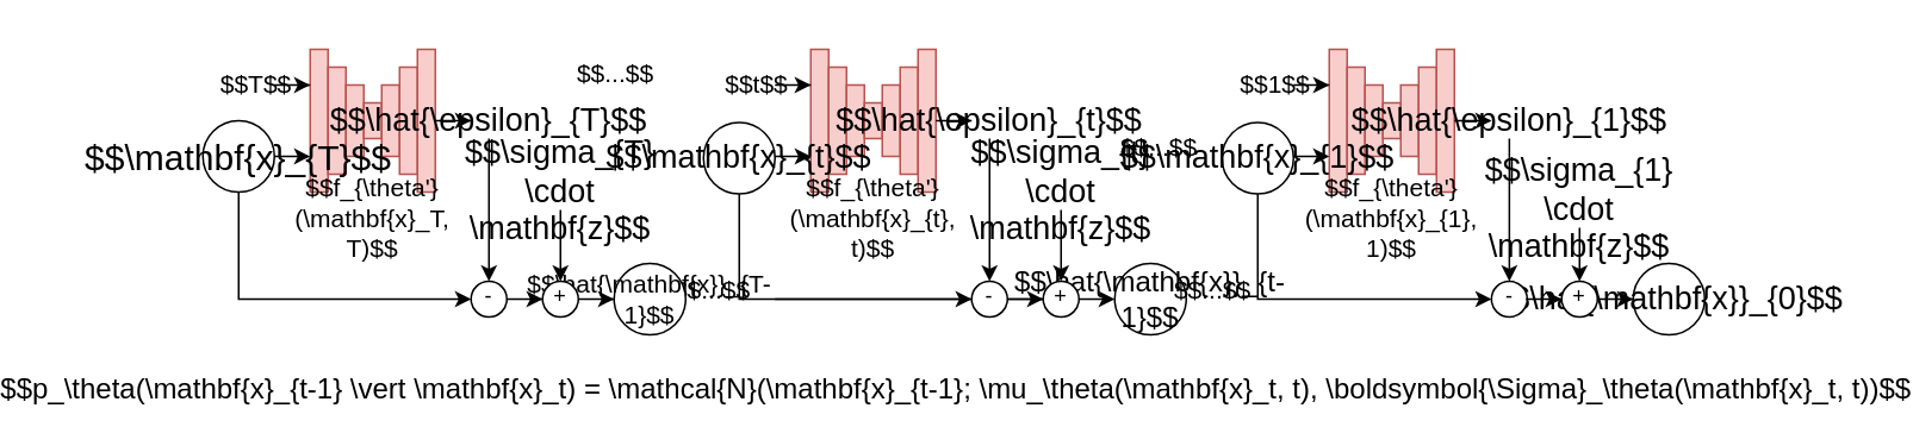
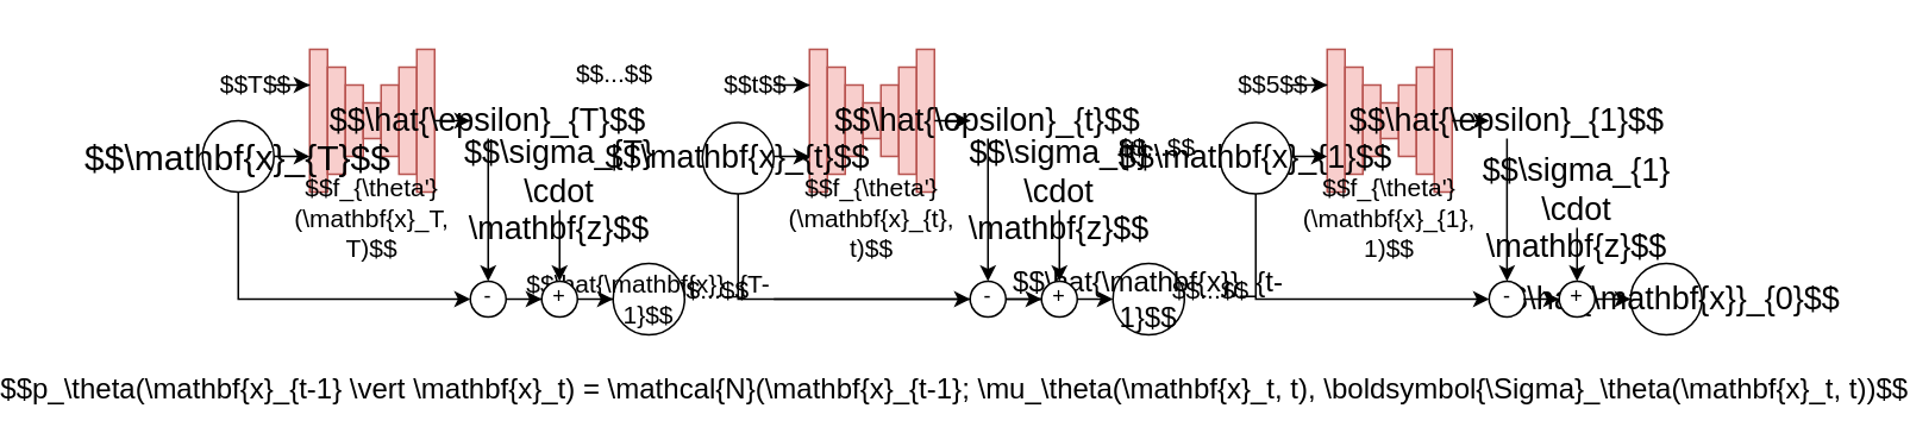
- <mxCell id="44" value="$$1$$" style="text;html=1;align=center;verticalAlign=middle;whiteSpace=wrap;rounded=0;fontSize=14;" parent="1" vertex="1"><mxGeometry x="610" y="32" width="20" height="30" as="geometry" /></mxCell>
+ <mxCell id="44" value="$$5$$" style="text;html=1;align=center;verticalAlign=middle;whiteSpace=wrap;rounded=0;fontSize=14;" parent="1" vertex="1"><mxGeometry x="610" y="32" width="20" height="30" as="geometry" /></mxCell>
